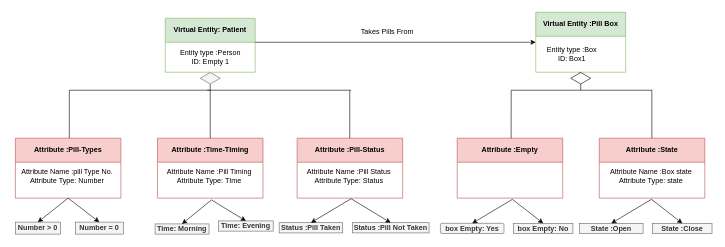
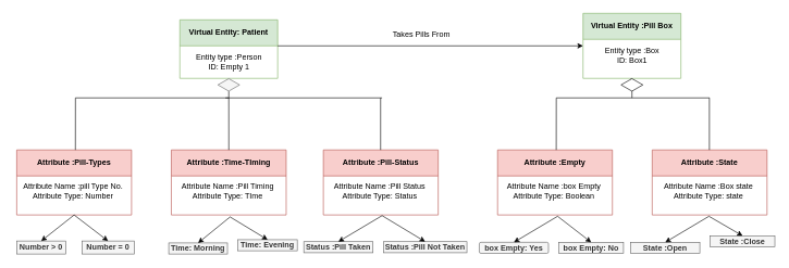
- <mxCell id="5" value="Entity type :Box&lt;br&gt;ID: Box1" style="text;html=1;align=center;verticalAlign=middle;resizable=0;points=[];autosize=1;" vertex="1" parent="4"><mxGeometry x="5" y="50" width="110" height="40" as="geometry" /></mxCell>
+ <mxCell id="5" value="Entity type :Box&lt;br&gt;ID: Box1" style="text;html=1;align=center;verticalAlign=middle;resizable=0;points=[];autosize=1;" vertex="1" parent="4"><mxGeometry x="20" y="45" width="110" height="40" as="geometry" /></mxCell>
+ <mxCell id="19" value="Attribute Name :box Empty&lt;br&gt;Attribute Type: Boolean" style="text;html=1;align=center;verticalAlign=middle;resizable=0;points=[];autosize=1;strokeColor=none;fillColor=none;" vertex="1" parent="18"><mxGeometry x="0.99" y="43" width="170" height="40" as="geometry" /></mxCell>
- <mxCell id="45" value="State :Close" style="whiteSpace=wrap;html=1;fillColor=#f5f5f5;strokeColor=#666666;fontStyle=1;startSize=40;fontColor=#333333;" vertex="1" parent="1"><mxGeometry x="1088" y="372" width="99" height="17" as="geometry" /></mxCell>
+ <mxCell id="45" value="State :Close" style="whiteSpace=wrap;html=1;fillColor=#f5f5f5;strokeColor=#666666;fontStyle=1;startSize=40;fontColor=#333333;" vertex="1" parent="1"><mxGeometry x="1088" y="362" width="99" height="17" as="geometry" /></mxCell>
